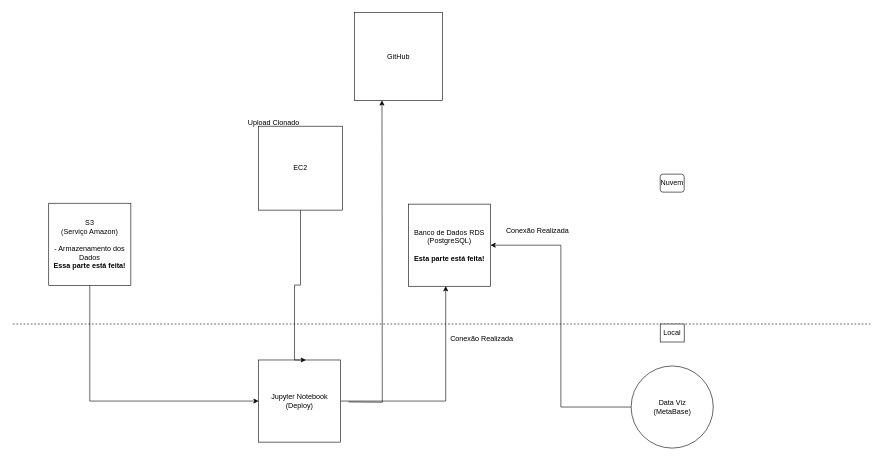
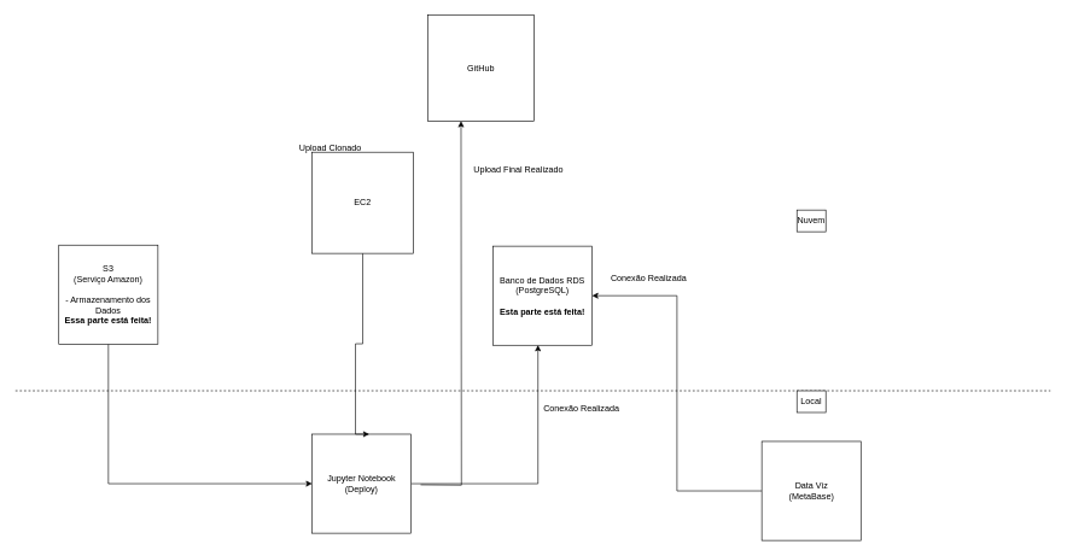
+ <mxCell id="18" value="Upload Final Realizado&lt;br&gt;" style="text;html=1;align=center;verticalAlign=middle;resizable=0;points=[];autosize=1;strokeColor=none;fillColor=none;" vertex="1" parent="1"><mxGeometry x="640" y="220" width="150" height="30" as="geometry" /></mxCell>
- <mxCell id="14" value="Nuvem" style="rounded=1;whiteSpace=wrap;html=1;" parent="1" vertex="1"><mxGeometry x="1100" y="290" width="40" height="30" as="geometry" /></mxCell>
+ <mxCell id="14" value="Nuvem" style="whiteSpace=wrap;html=1;rounded=0;" parent="1" vertex="1"><mxGeometry x="1100" y="290" width="40" height="30" as="geometry" /></mxCell>
- <mxCell id="3" value="Data Viz&lt;br&gt;(MetaBase)" style="ellipse;whiteSpace=wrap;html=1;aspect=fixed;" parent="1" vertex="1"><mxGeometry x="1051.5" y="610" width="137" height="137" as="geometry" /></mxCell>
+ <mxCell id="3" value="Data Viz&lt;br&gt;(MetaBase)" style="whiteSpace=wrap;html=1;aspect=fixed;" parent="1" vertex="1"><mxGeometry x="1051.5" y="610" width="137" height="137" as="geometry" /></mxCell>
